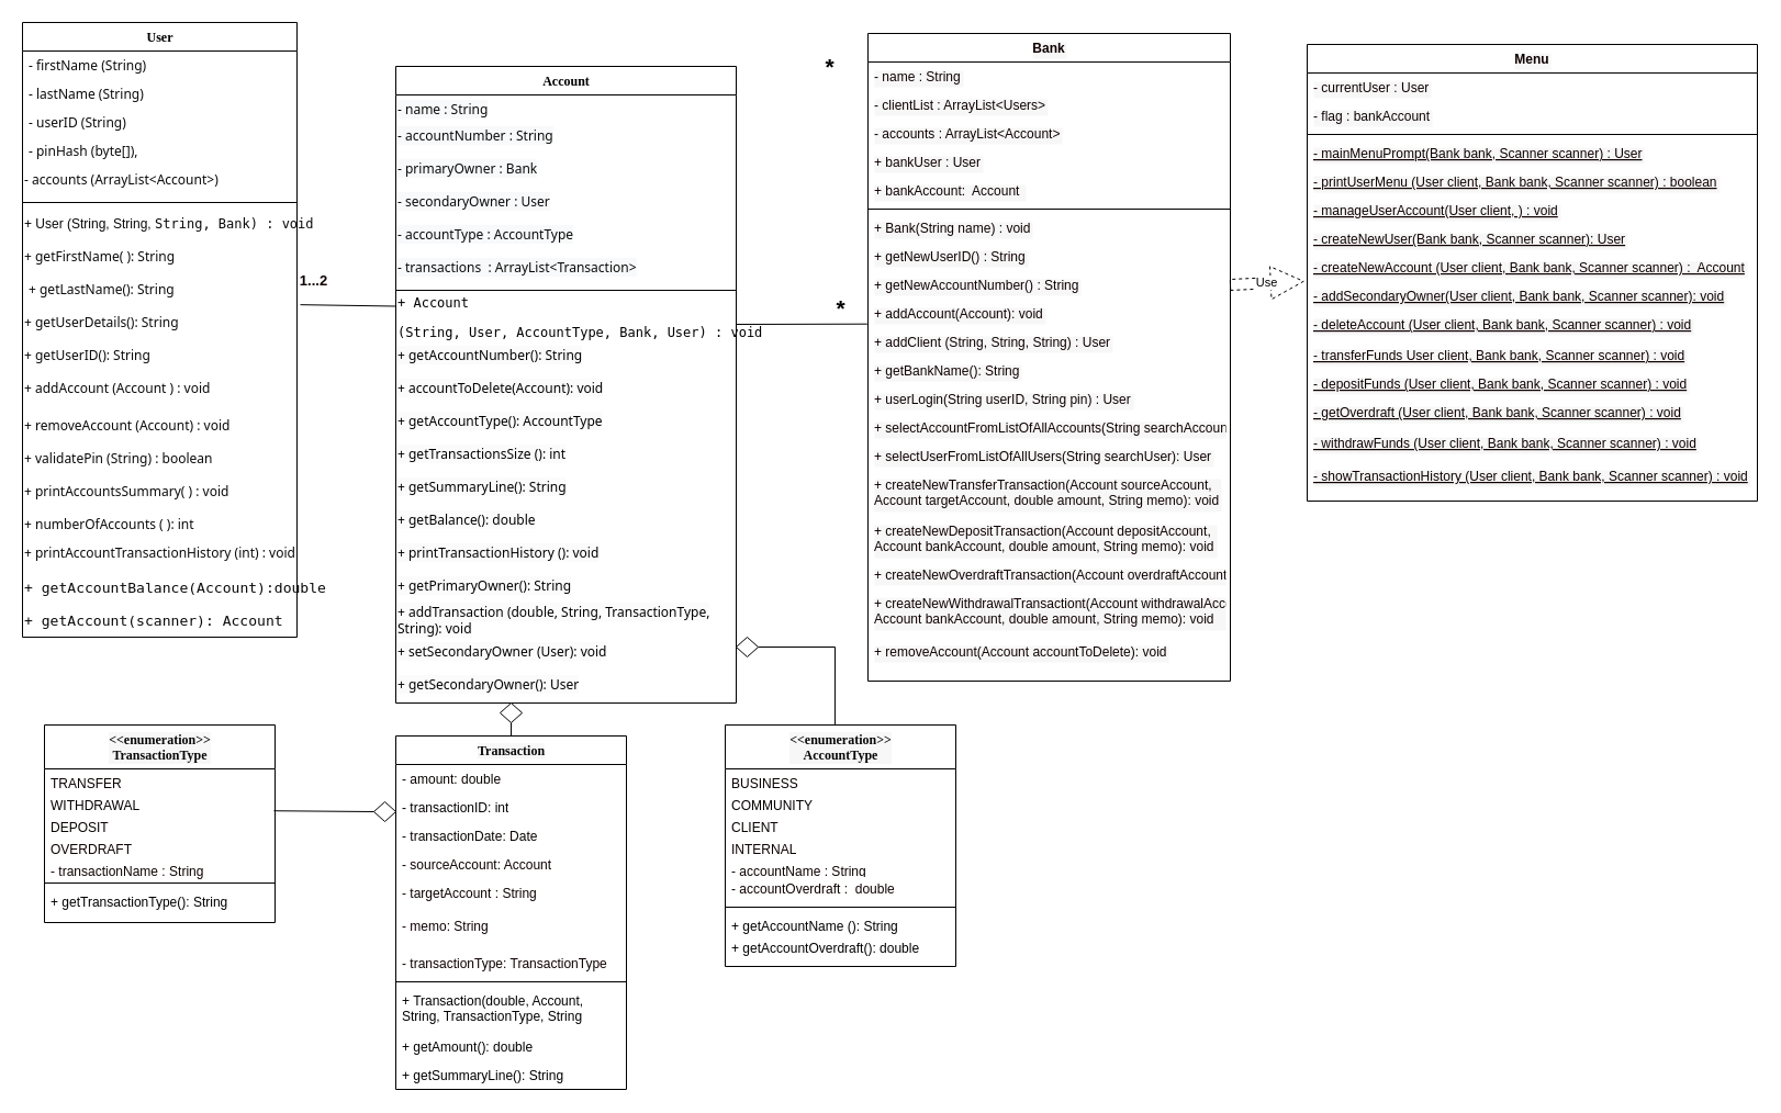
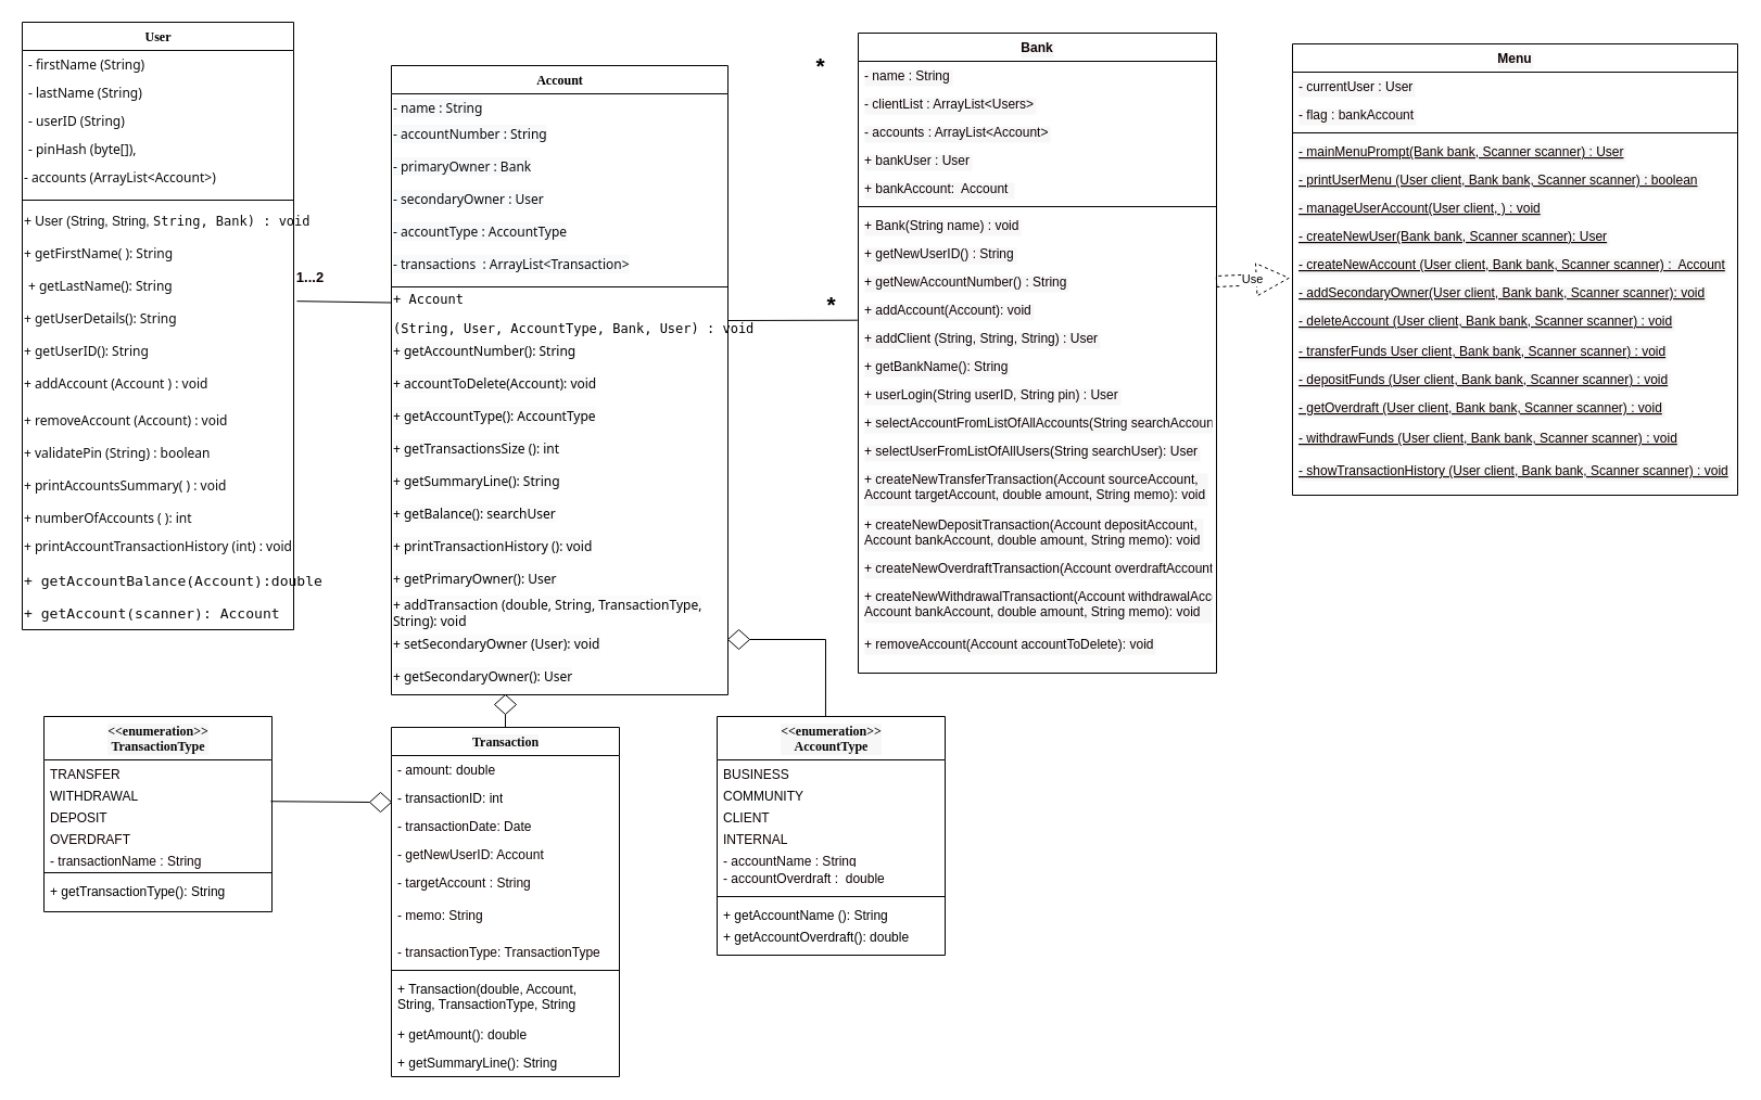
- <mxCell id="36" value="&lt;span style=&quot;color: rgb(0, 0, 0); font-family: Söhne, ui-sans-serif, system-ui, -apple-system, &amp;quot;Segoe UI&amp;quot;, Roboto, Ubuntu, Cantarell, &amp;quot;Noto Sans&amp;quot;, sans-serif, &amp;quot;Helvetica Neue&amp;quot;, Arial, &amp;quot;Apple Color Emoji&amp;quot;, &amp;quot;Segoe UI Emoji&amp;quot;, &amp;quot;Segoe UI Symbol&amp;quot;, &amp;quot;Noto Color Emoji&amp;quot;; font-size: 12px; font-style: normal; font-variant-ligatures: normal; font-variant-caps: normal; font-weight: 400; letter-spacing: normal; orphans: 2; text-align: start; text-indent: 0px; text-transform: none; widows: 2; word-spacing: 0px; -webkit-text-stroke-width: 0px; background-color: rgb(251, 251, 251); text-decoration-thickness: initial; text-decoration-style: initial; text-decoration-color: initial; float: none; display: inline !important;&quot;&gt;+ getBalance(): double&lt;/span&gt;" style="text;whiteSpace=wrap;html=1;fontSize=12;fontFamily=Helvetica;" parent="22" vertex="1"><mxGeometry y="400" width="310" height="30" as="geometry" /></mxCell>
+ <mxCell id="36" value="&lt;span style=&quot;color: rgb(0, 0, 0); font-family: Söhne, ui-sans-serif, system-ui, -apple-system, &amp;quot;Segoe UI&amp;quot;, Roboto, Ubuntu, Cantarell, &amp;quot;Noto Sans&amp;quot;, sans-serif, &amp;quot;Helvetica Neue&amp;quot;, Arial, &amp;quot;Apple Color Emoji&amp;quot;, &amp;quot;Segoe UI Emoji&amp;quot;, &amp;quot;Segoe UI Symbol&amp;quot;, &amp;quot;Noto Color Emoji&amp;quot;; font-size: 12px; font-style: normal; font-variant-ligatures: normal; font-variant-caps: normal; font-weight: 400; letter-spacing: normal; orphans: 2; text-align: start; text-indent: 0px; text-transform: none; widows: 2; word-spacing: 0px; -webkit-text-stroke-width: 0px; background-color: rgb(251, 251, 251); text-decoration-thickness: initial; text-decoration-style: initial; text-decoration-color: initial; float: none; display: inline !important;&quot;&gt;+ getBalance(): searchUser&lt;/span&gt;" style="text;whiteSpace=wrap;html=1;fontSize=12;fontFamily=Helvetica;" parent="22" vertex="1"><mxGeometry y="400" width="310" height="30" as="geometry" /></mxCell>
- <mxCell id="38" value="&lt;span style=&quot;color: rgb(0, 0, 0); font-family: Söhne, ui-sans-serif, system-ui, -apple-system, &amp;quot;Segoe UI&amp;quot;, Roboto, Ubuntu, Cantarell, &amp;quot;Noto Sans&amp;quot;, sans-serif, &amp;quot;Helvetica Neue&amp;quot;, Arial, &amp;quot;Apple Color Emoji&amp;quot;, &amp;quot;Segoe UI Emoji&amp;quot;, &amp;quot;Segoe UI Symbol&amp;quot;, &amp;quot;Noto Color Emoji&amp;quot;; font-size: 12px; font-style: normal; font-variant-ligatures: normal; font-variant-caps: normal; font-weight: 400; letter-spacing: normal; orphans: 2; text-align: start; text-indent: 0px; text-transform: none; widows: 2; word-spacing: 0px; -webkit-text-stroke-width: 0px; background-color: rgb(251, 251, 251); text-decoration-thickness: initial; text-decoration-style: initial; text-decoration-color: initial; float: none; display: inline !important;&quot;&gt;+ getPrimaryOwner(): String&lt;/span&gt;" style="text;whiteSpace=wrap;html=1;fontSize=12;fontFamily=Helvetica;" parent="22" vertex="1"><mxGeometry y="460" width="310" height="30" as="geometry" /></mxCell>
+ <mxCell id="38" value="&lt;span style=&quot;color: rgb(0, 0, 0); font-family: Söhne, ui-sans-serif, system-ui, -apple-system, &amp;quot;Segoe UI&amp;quot;, Roboto, Ubuntu, Cantarell, &amp;quot;Noto Sans&amp;quot;, sans-serif, &amp;quot;Helvetica Neue&amp;quot;, Arial, &amp;quot;Apple Color Emoji&amp;quot;, &amp;quot;Segoe UI Emoji&amp;quot;, &amp;quot;Segoe UI Symbol&amp;quot;, &amp;quot;Noto Color Emoji&amp;quot;; font-size: 12px; font-style: normal; font-variant-ligatures: normal; font-variant-caps: normal; font-weight: 400; letter-spacing: normal; orphans: 2; text-align: start; text-indent: 0px; text-transform: none; widows: 2; word-spacing: 0px; -webkit-text-stroke-width: 0px; background-color: rgb(251, 251, 251); text-decoration-thickness: initial; text-decoration-style: initial; text-decoration-color: initial; float: none; display: inline !important;&quot;&gt;+ getPrimaryOwner(): User&lt;/span&gt;" style="text;whiteSpace=wrap;html=1;fontSize=12;fontFamily=Helvetica;" parent="22" vertex="1"><mxGeometry y="460" width="310" height="30" as="geometry" /></mxCell>
- <mxCell id="46" value="&lt;font color=&quot;#0f0000&quot;&gt;- sourceAccount: Account&lt;/font&gt;" style="text;html=1;strokeColor=none;fillColor=none;align=left;verticalAlign=top;spacingLeft=4;spacingRight=4;whiteSpace=wrap;overflow=hidden;rotatable=0;points=[[0,0.5],[1,0.5]];portConstraint=eastwest;" parent="42" vertex="1"><mxGeometry y="104" width="210" height="26" as="geometry" /></mxCell>
+ <mxCell id="46" value="&lt;font color=&quot;#0f0000&quot;&gt;- getNewUserID: Account&lt;/font&gt;" style="text;html=1;strokeColor=none;fillColor=none;align=left;verticalAlign=top;spacingLeft=4;spacingRight=4;whiteSpace=wrap;overflow=hidden;rotatable=0;points=[[0,0.5],[1,0.5]];portConstraint=eastwest;" parent="42" vertex="1"><mxGeometry y="104" width="210" height="26" as="geometry" /></mxCell>
